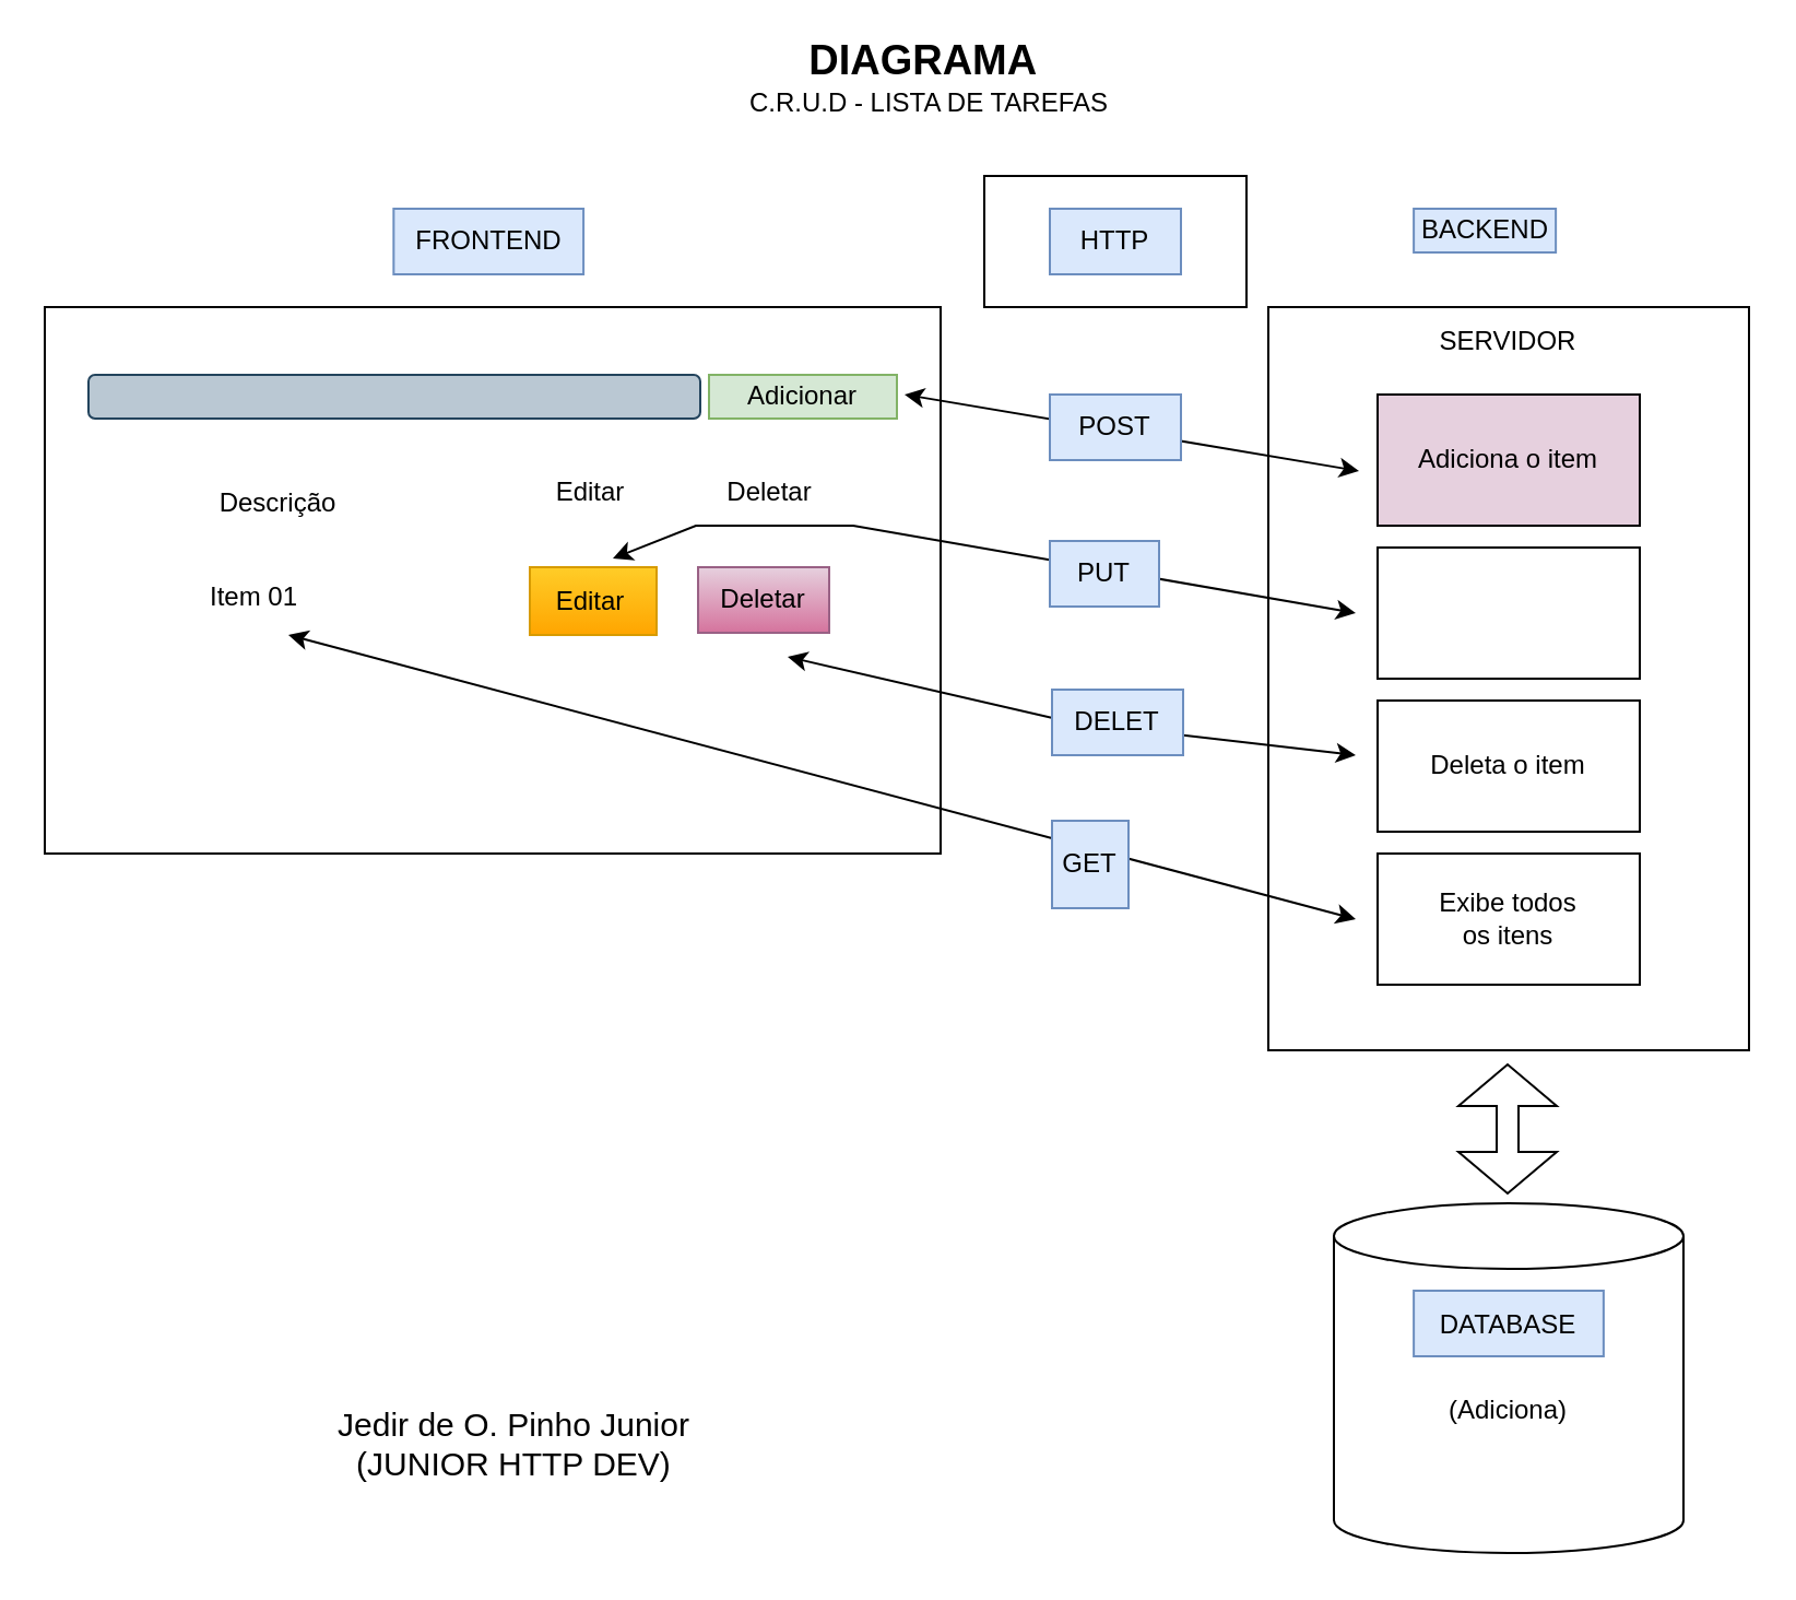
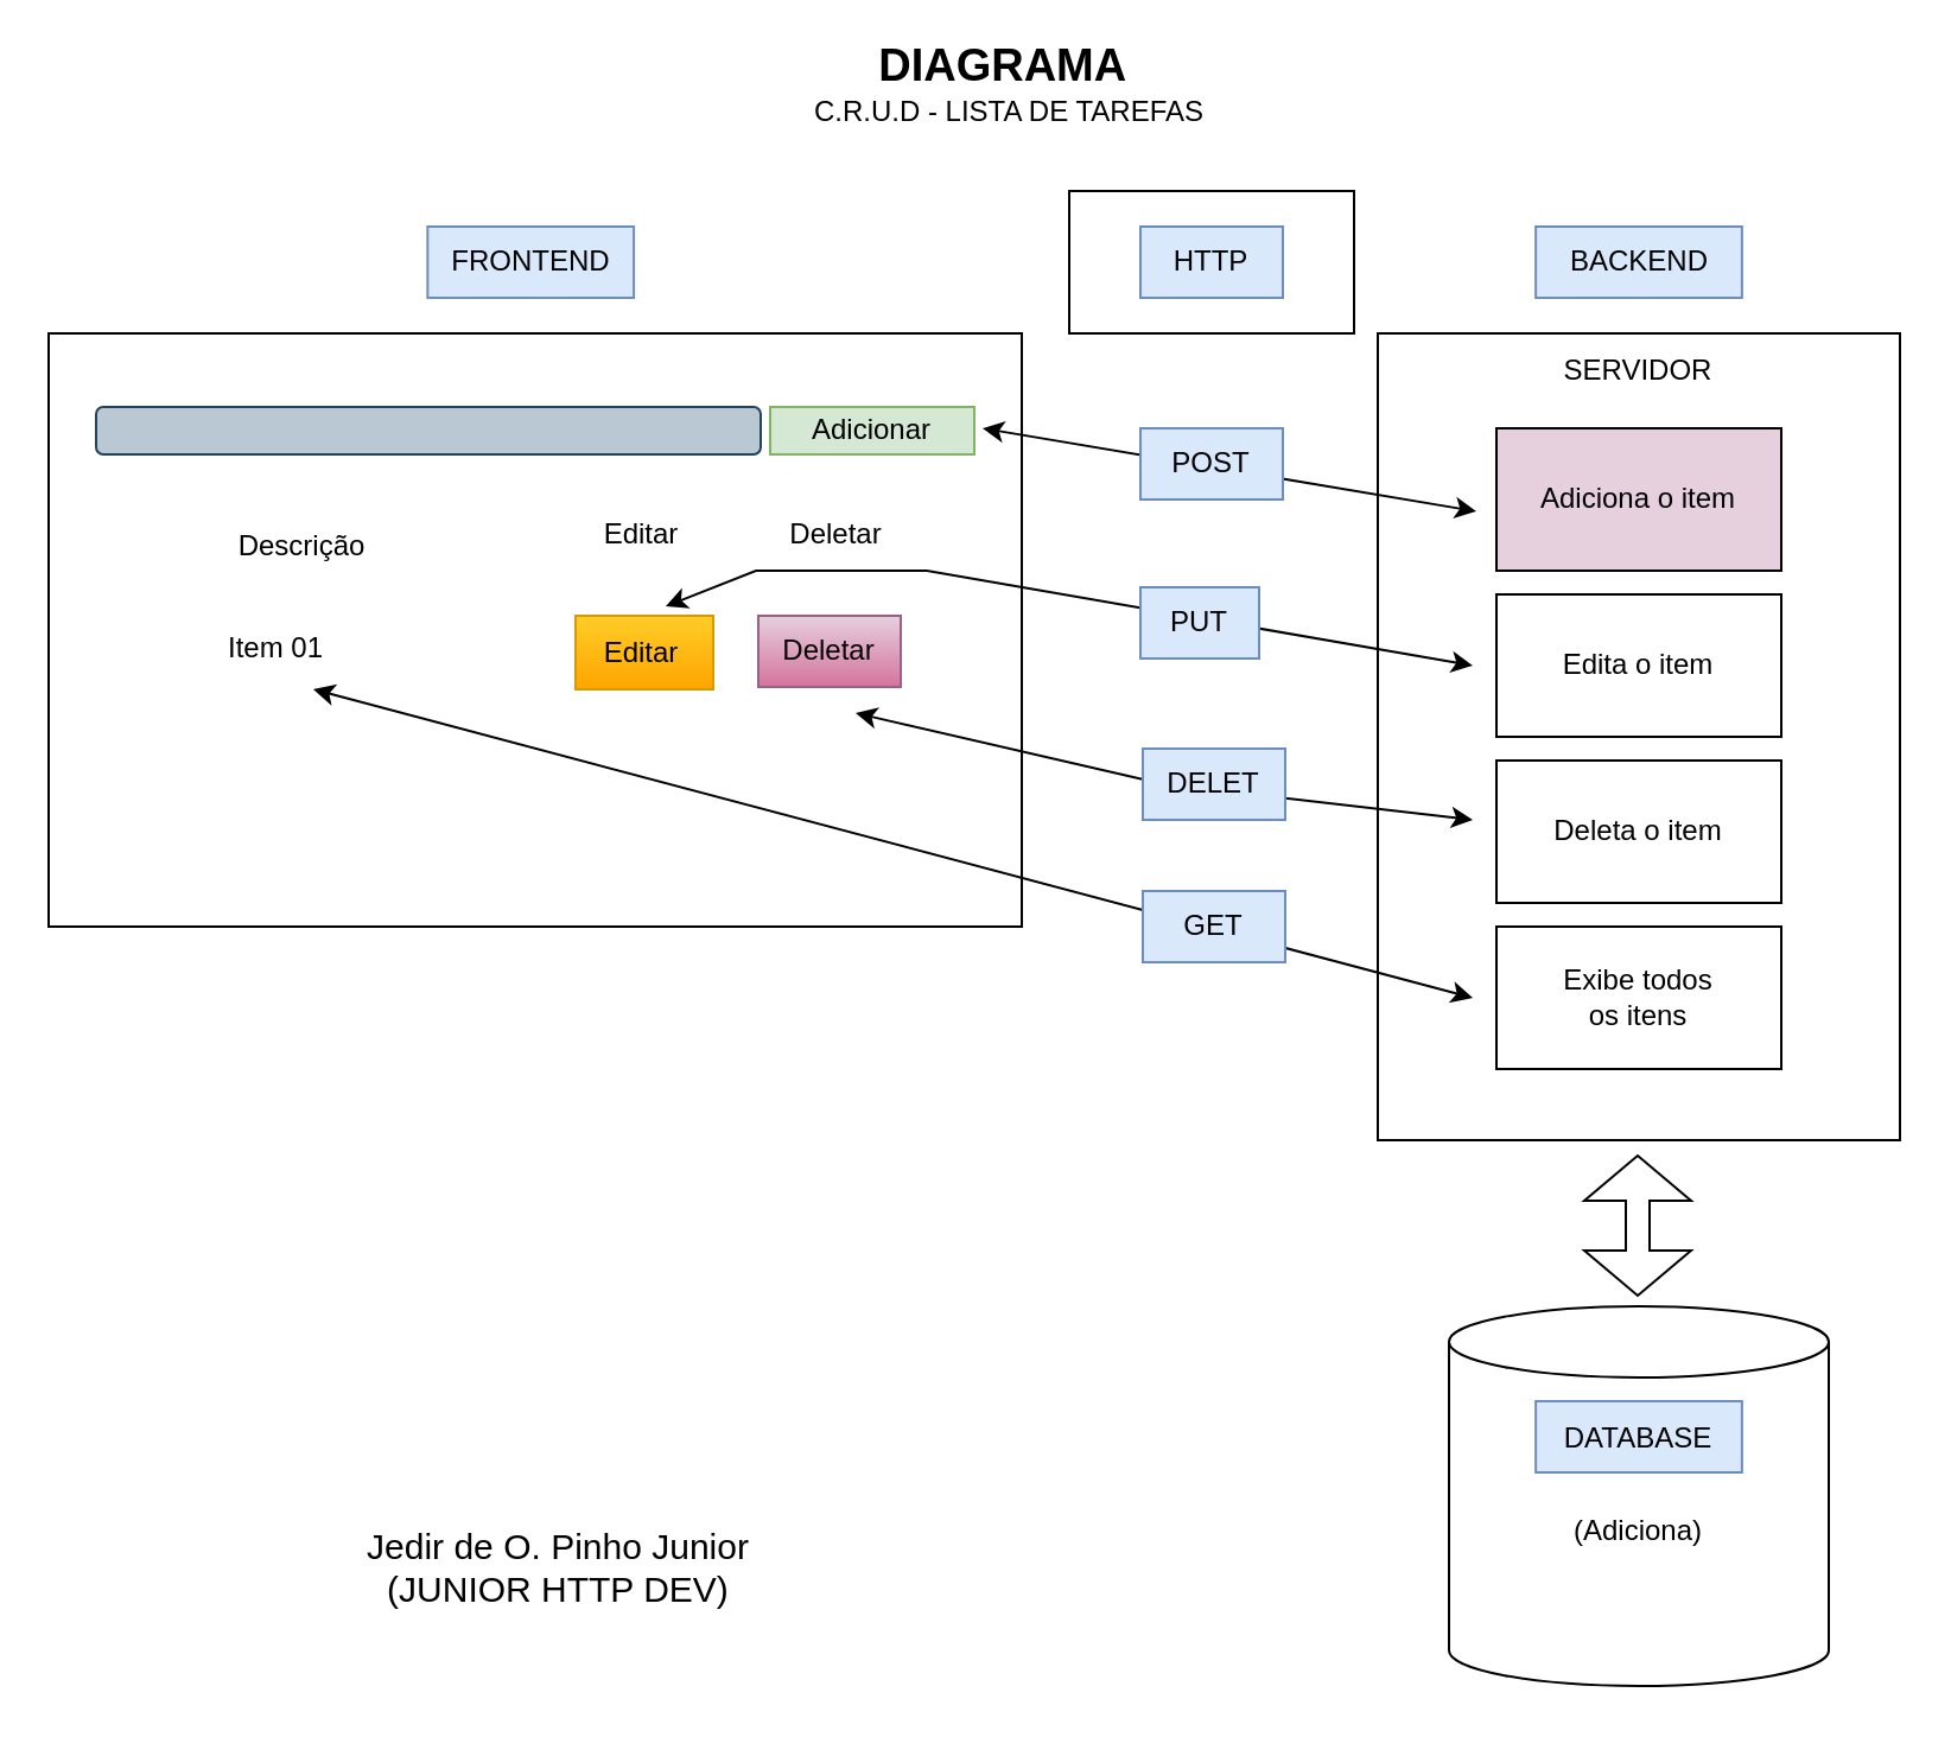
- <mxCell id="6" value="BACKEND" style="text;html=1;align=center;verticalAlign=middle;whiteSpace=wrap;rounded=0;fillColor=#dae8fc;strokeColor=#6c8ebf;" vertex="1" parent="1"><mxGeometry x="646.56" y="95" width="65" height="20" as="geometry" /></mxCell>
+ <mxCell id="6" value="BACKEND" style="text;html=1;align=center;verticalAlign=middle;whiteSpace=wrap;rounded=0;fillColor=#dae8fc;strokeColor=#6c8ebf;" vertex="1" parent="1"><mxGeometry x="646.56" y="95" width="86.88" height="30" as="geometry" /></mxCell>
+ <mxCell id="22" value="Edita o item" style="text;html=1;align=center;verticalAlign=middle;whiteSpace=wrap;rounded=0;" vertex="1" parent="1"><mxGeometry x="650" y="265" width="80" height="30" as="geometry" /></mxCell>
- <mxCell id="34" value="GET" style="text;html=1;align=center;verticalAlign=middle;whiteSpace=wrap;rounded=0;fillColor=#dae8fc;strokeColor=#6c8ebf;" vertex="1" parent="1"><mxGeometry x="481" y="375" width="35" height="40" as="geometry" /></mxCell>
+ <mxCell id="34" value="GET" style="text;html=1;align=center;verticalAlign=middle;whiteSpace=wrap;rounded=0;fillColor=#dae8fc;strokeColor=#6c8ebf;" vertex="1" parent="1"><mxGeometry x="481" y="375" width="60" height="30" as="geometry" /></mxCell>
